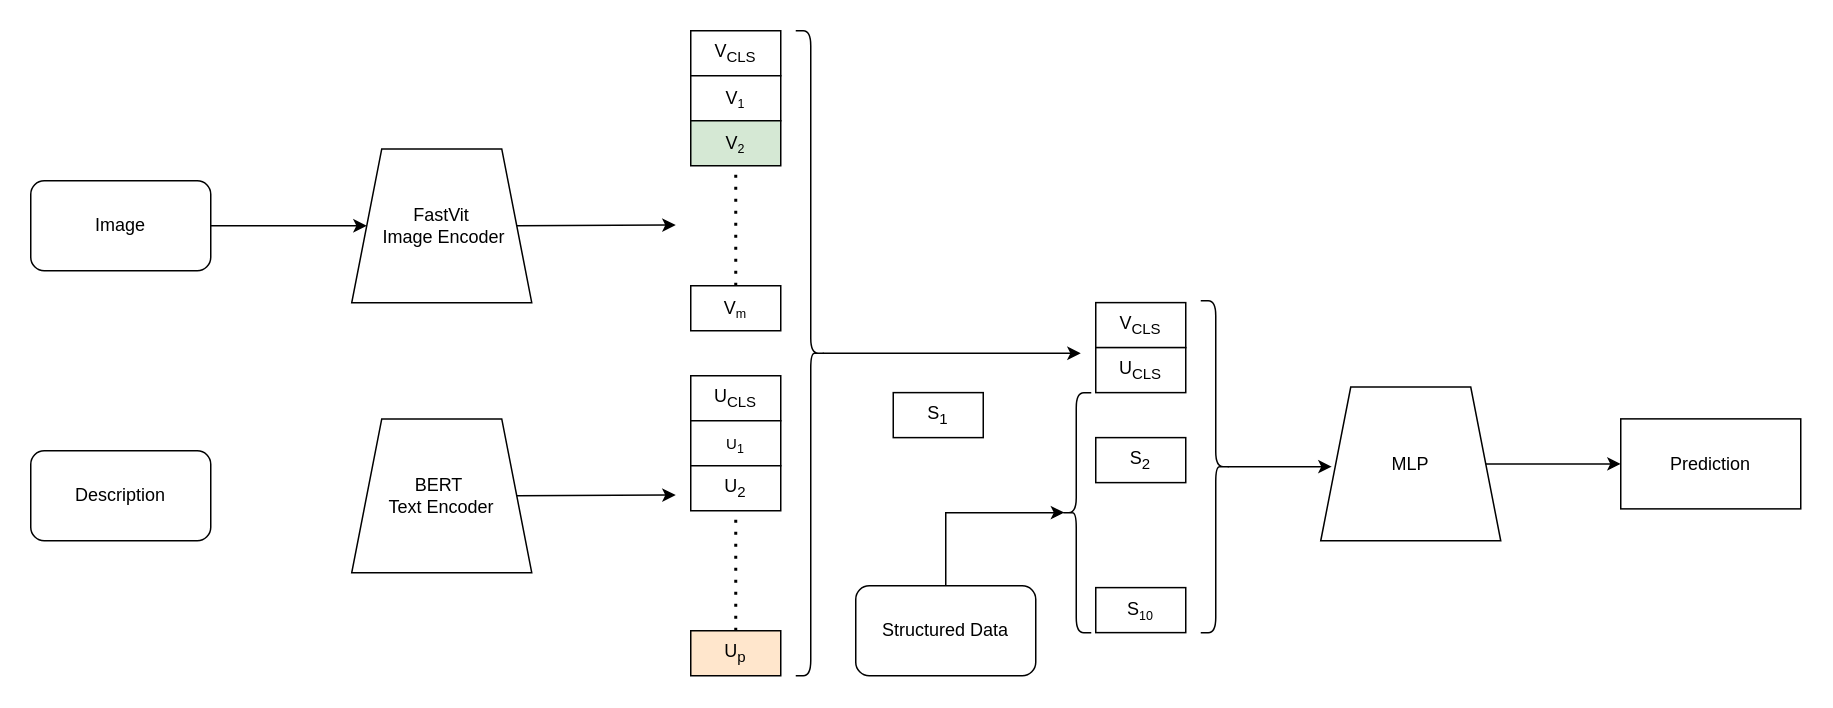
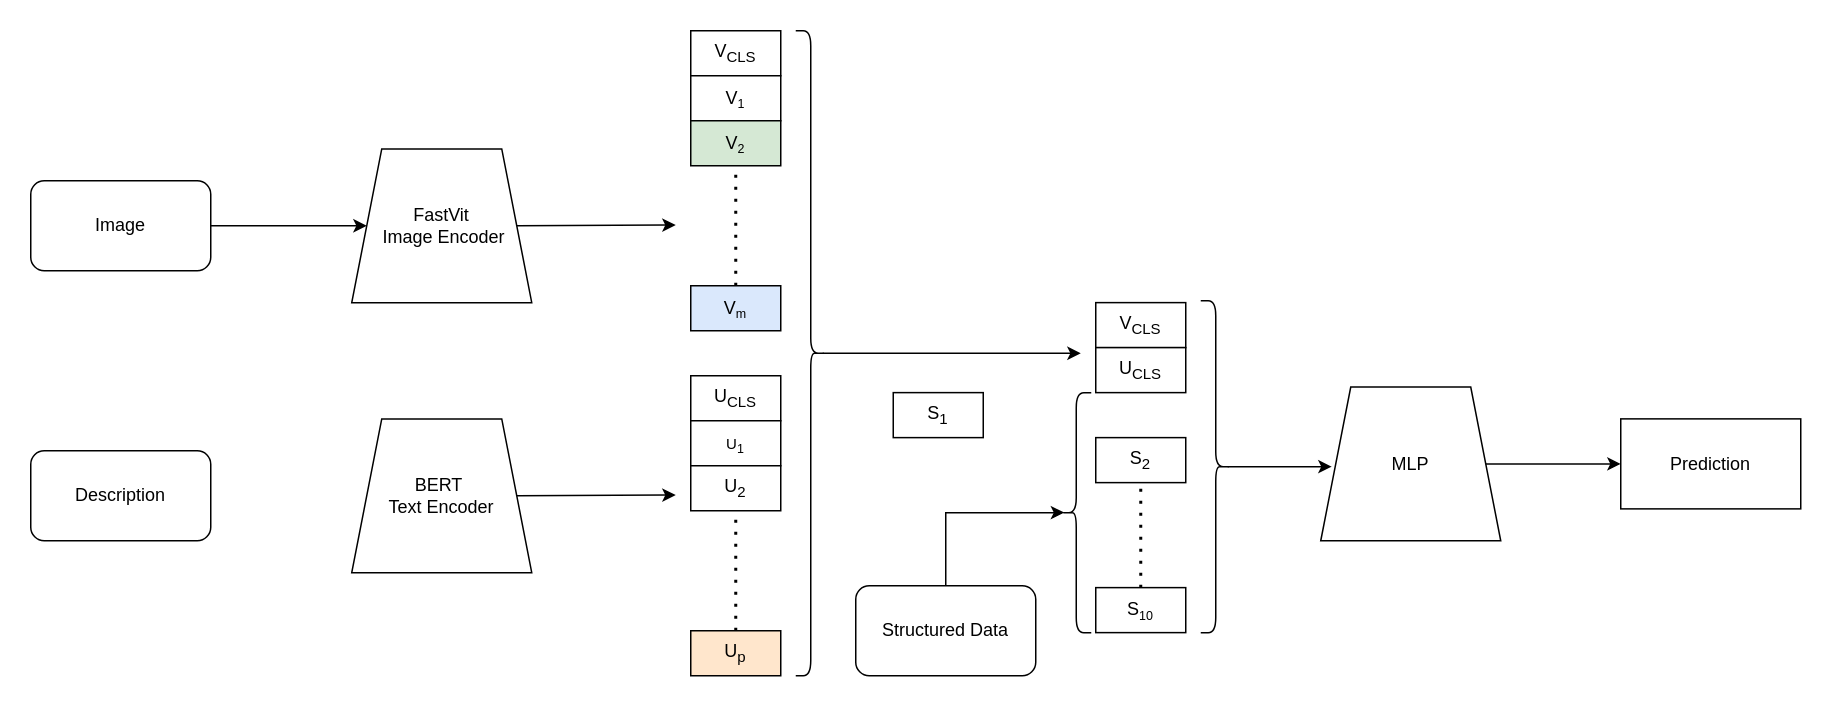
- <mxCell id="14" value="V&lt;span style=&quot;font-size: 10px;&quot;&gt;&lt;sub&gt;m&lt;/sub&gt;&lt;/span&gt;" style="rounded=0;whiteSpace=wrap;html=1;" vertex="1" parent="1"><mxGeometry x="460" y="190" width="60" height="30" as="geometry" /></mxCell>
+ <mxCell id="14" value="V&lt;span style=&quot;font-size: 10px;&quot;&gt;&lt;sub&gt;m&lt;/sub&gt;&lt;/span&gt;" style="rounded=0;whiteSpace=wrap;html=1;fillColor=#dae8fc;" vertex="1" parent="1"><mxGeometry x="460" y="190" width="60" height="30" as="geometry" /></mxCell>
+ <mxCell id="26" value="" style="endArrow=none;dashed=1;html=1;dashPattern=1 3;strokeWidth=2;rounded=0;entryX=0.5;entryY=1;entryDx=0;entryDy=0;exitX=0.5;exitY=0;exitDx=0;exitDy=0;" edge="1" parent="1" source="27" target="25"><mxGeometry width="50" height="50" relative="1" as="geometry"><mxPoint x="760" y="371.25" as="sourcePoint" /><mxPoint x="759.37" y="331.25" as="targetPoint" /></mxGeometry></mxCell>
